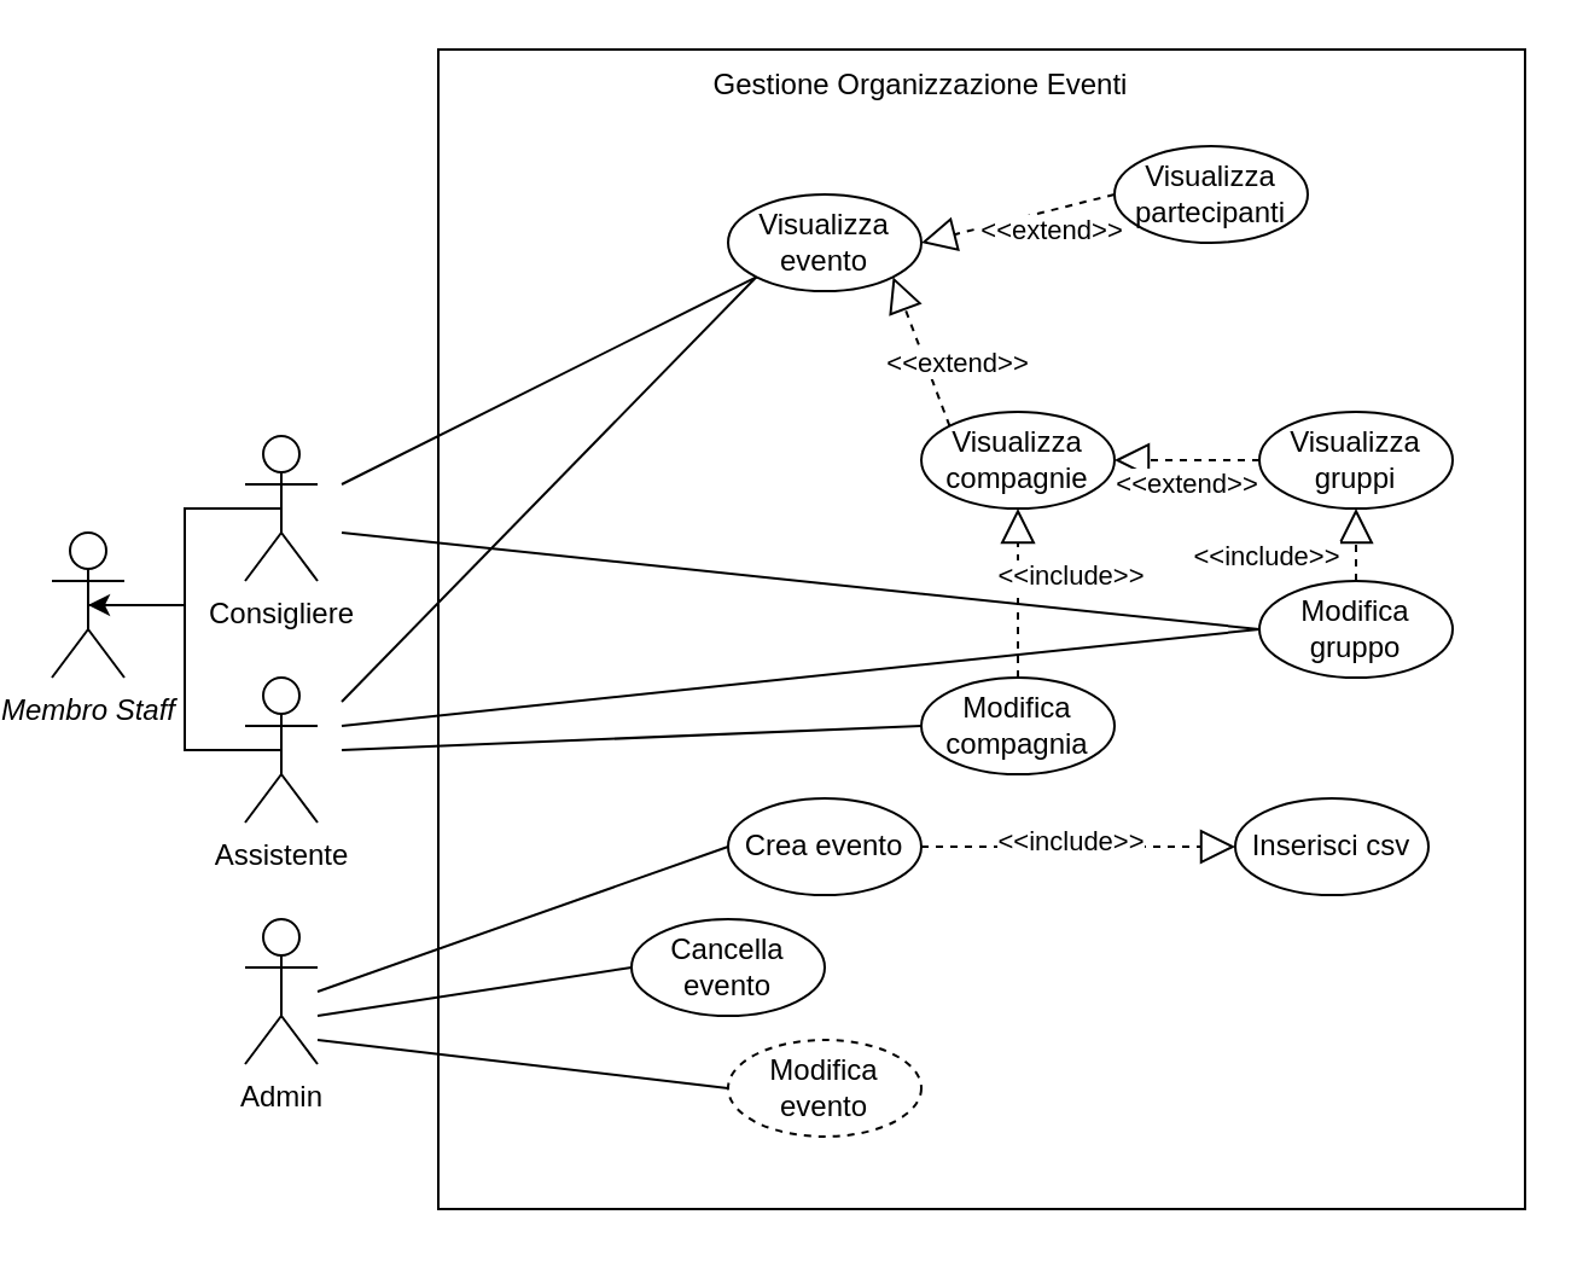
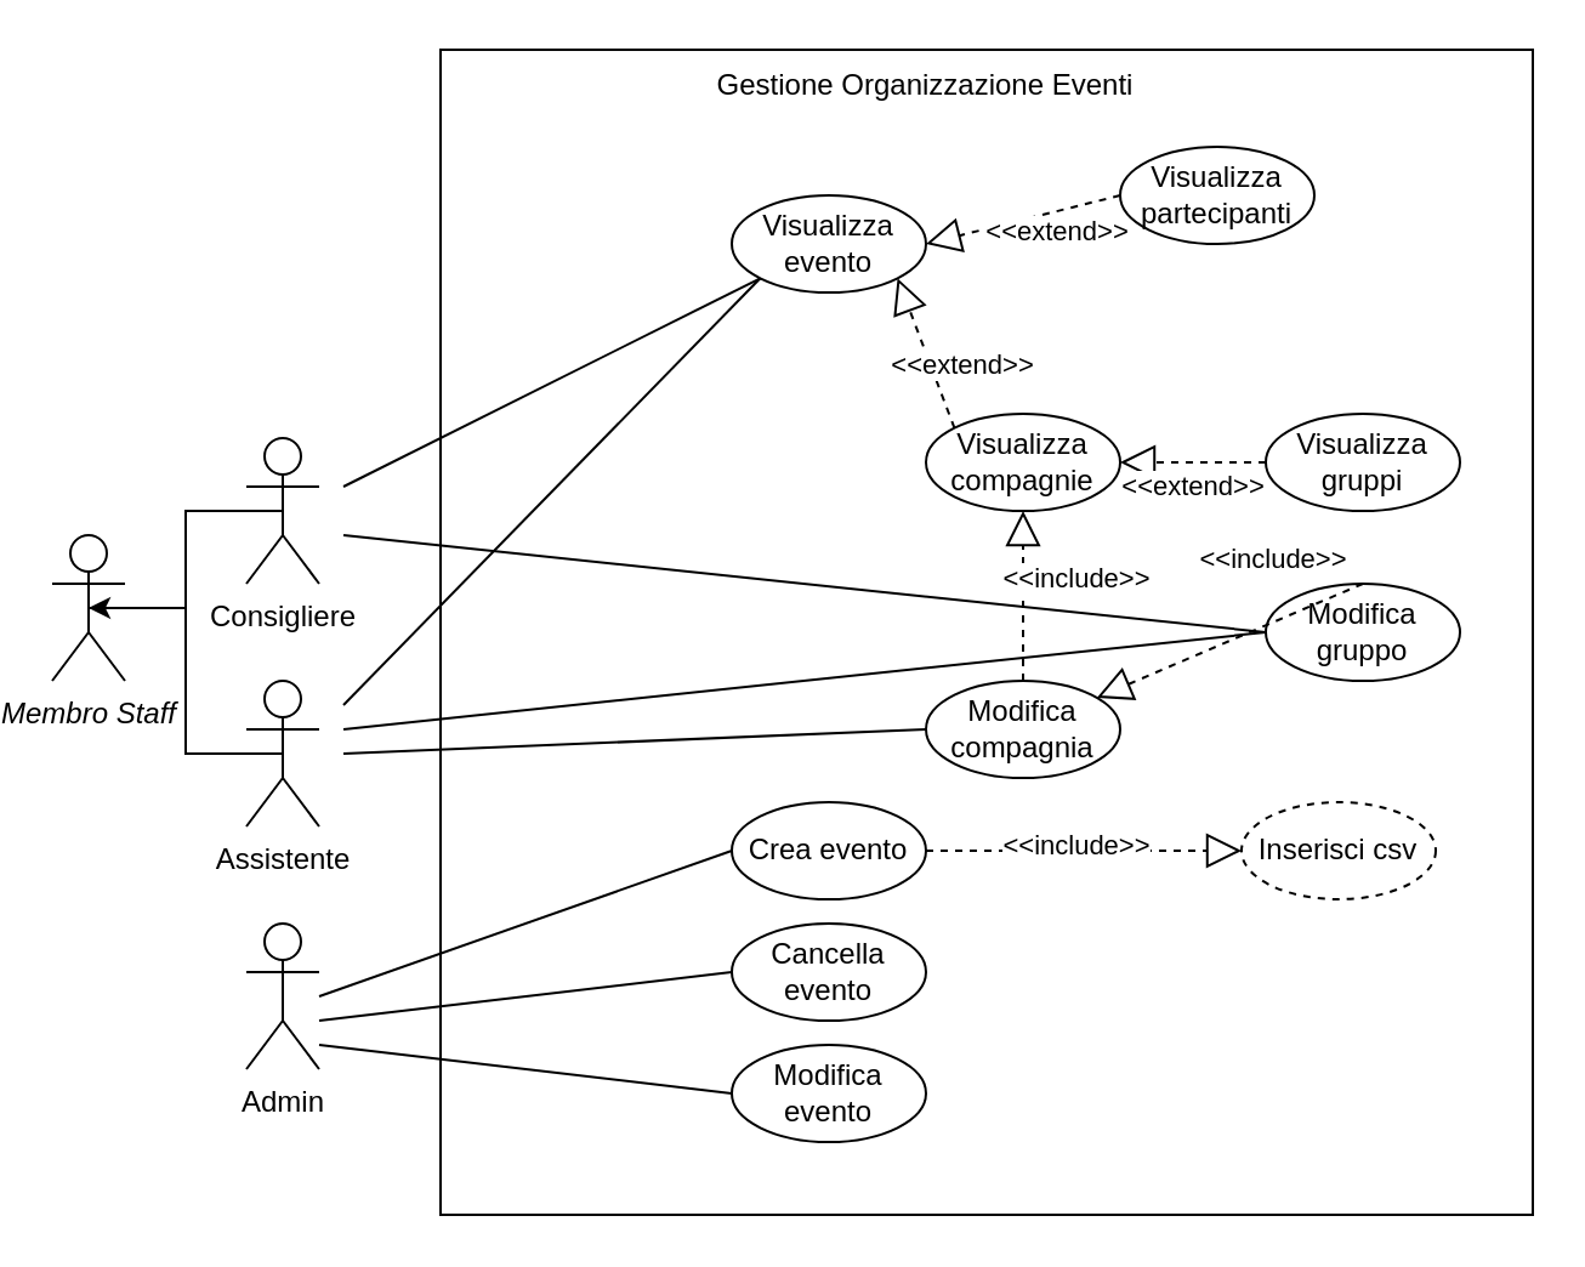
- <mxCell id="33" value="" style="endArrow=block;dashed=1;endFill=0;endSize=12;html=1;rounded=0;entryX=0.5;entryY=1;entryDx=0;entryDy=0;exitX=0.5;exitY=0;exitDx=0;exitDy=0;" parent="1" source="24" target="17" edge="1"><mxGeometry width="160" relative="1" as="geometry"><mxPoint x="110" y="220" as="sourcePoint" /><mxPoint x="270" y="220" as="targetPoint" /></mxGeometry></mxCell>
+ <mxCell id="33" value="" style="endArrow=block;dashed=1;endFill=0;endSize=12;html=1;rounded=0;exitX=0.5;exitY=0;exitDx=0;exitDy=0;" parent="1" source="24" target="23" edge="1"><mxGeometry width="160" relative="1" as="geometry"><mxPoint x="110" y="220" as="sourcePoint" /><mxPoint x="270" y="220" as="targetPoint" /></mxGeometry></mxCell>
- <mxCell id="37" value="Inserisci csv" style="ellipse;whiteSpace=wrap;html=1;" parent="1" vertex="1"><mxGeometry x="510" y="330" width="80" height="40" as="geometry" /></mxCell>
+ <mxCell id="37" value="Inserisci csv" style="ellipse;whiteSpace=wrap;html=1;dashed=1;" parent="1" vertex="1"><mxGeometry x="510" y="330" width="80" height="40" as="geometry" /></mxCell>
- <mxCell id="21" value="Cancella evento" style="ellipse;whiteSpace=wrap;html=1;" parent="1" vertex="1"><mxGeometry x="260" y="380" width="80" height="40" as="geometry" /></mxCell>
+ <mxCell id="21" value="Cancella evento" style="ellipse;whiteSpace=wrap;html=1;" parent="1" vertex="1"><mxGeometry x="300" y="380" width="80" height="40" as="geometry" /></mxCell>
- <mxCell id="20" value="Modifica evento" style="ellipse;whiteSpace=wrap;html=1;dashed=1;" parent="1" vertex="1"><mxGeometry x="300" y="430" width="80" height="40" as="geometry" /></mxCell>
+ <mxCell id="20" value="Modifica evento" style="ellipse;whiteSpace=wrap;html=1;" parent="1" vertex="1"><mxGeometry x="300" y="430" width="80" height="40" as="geometry" /></mxCell>
